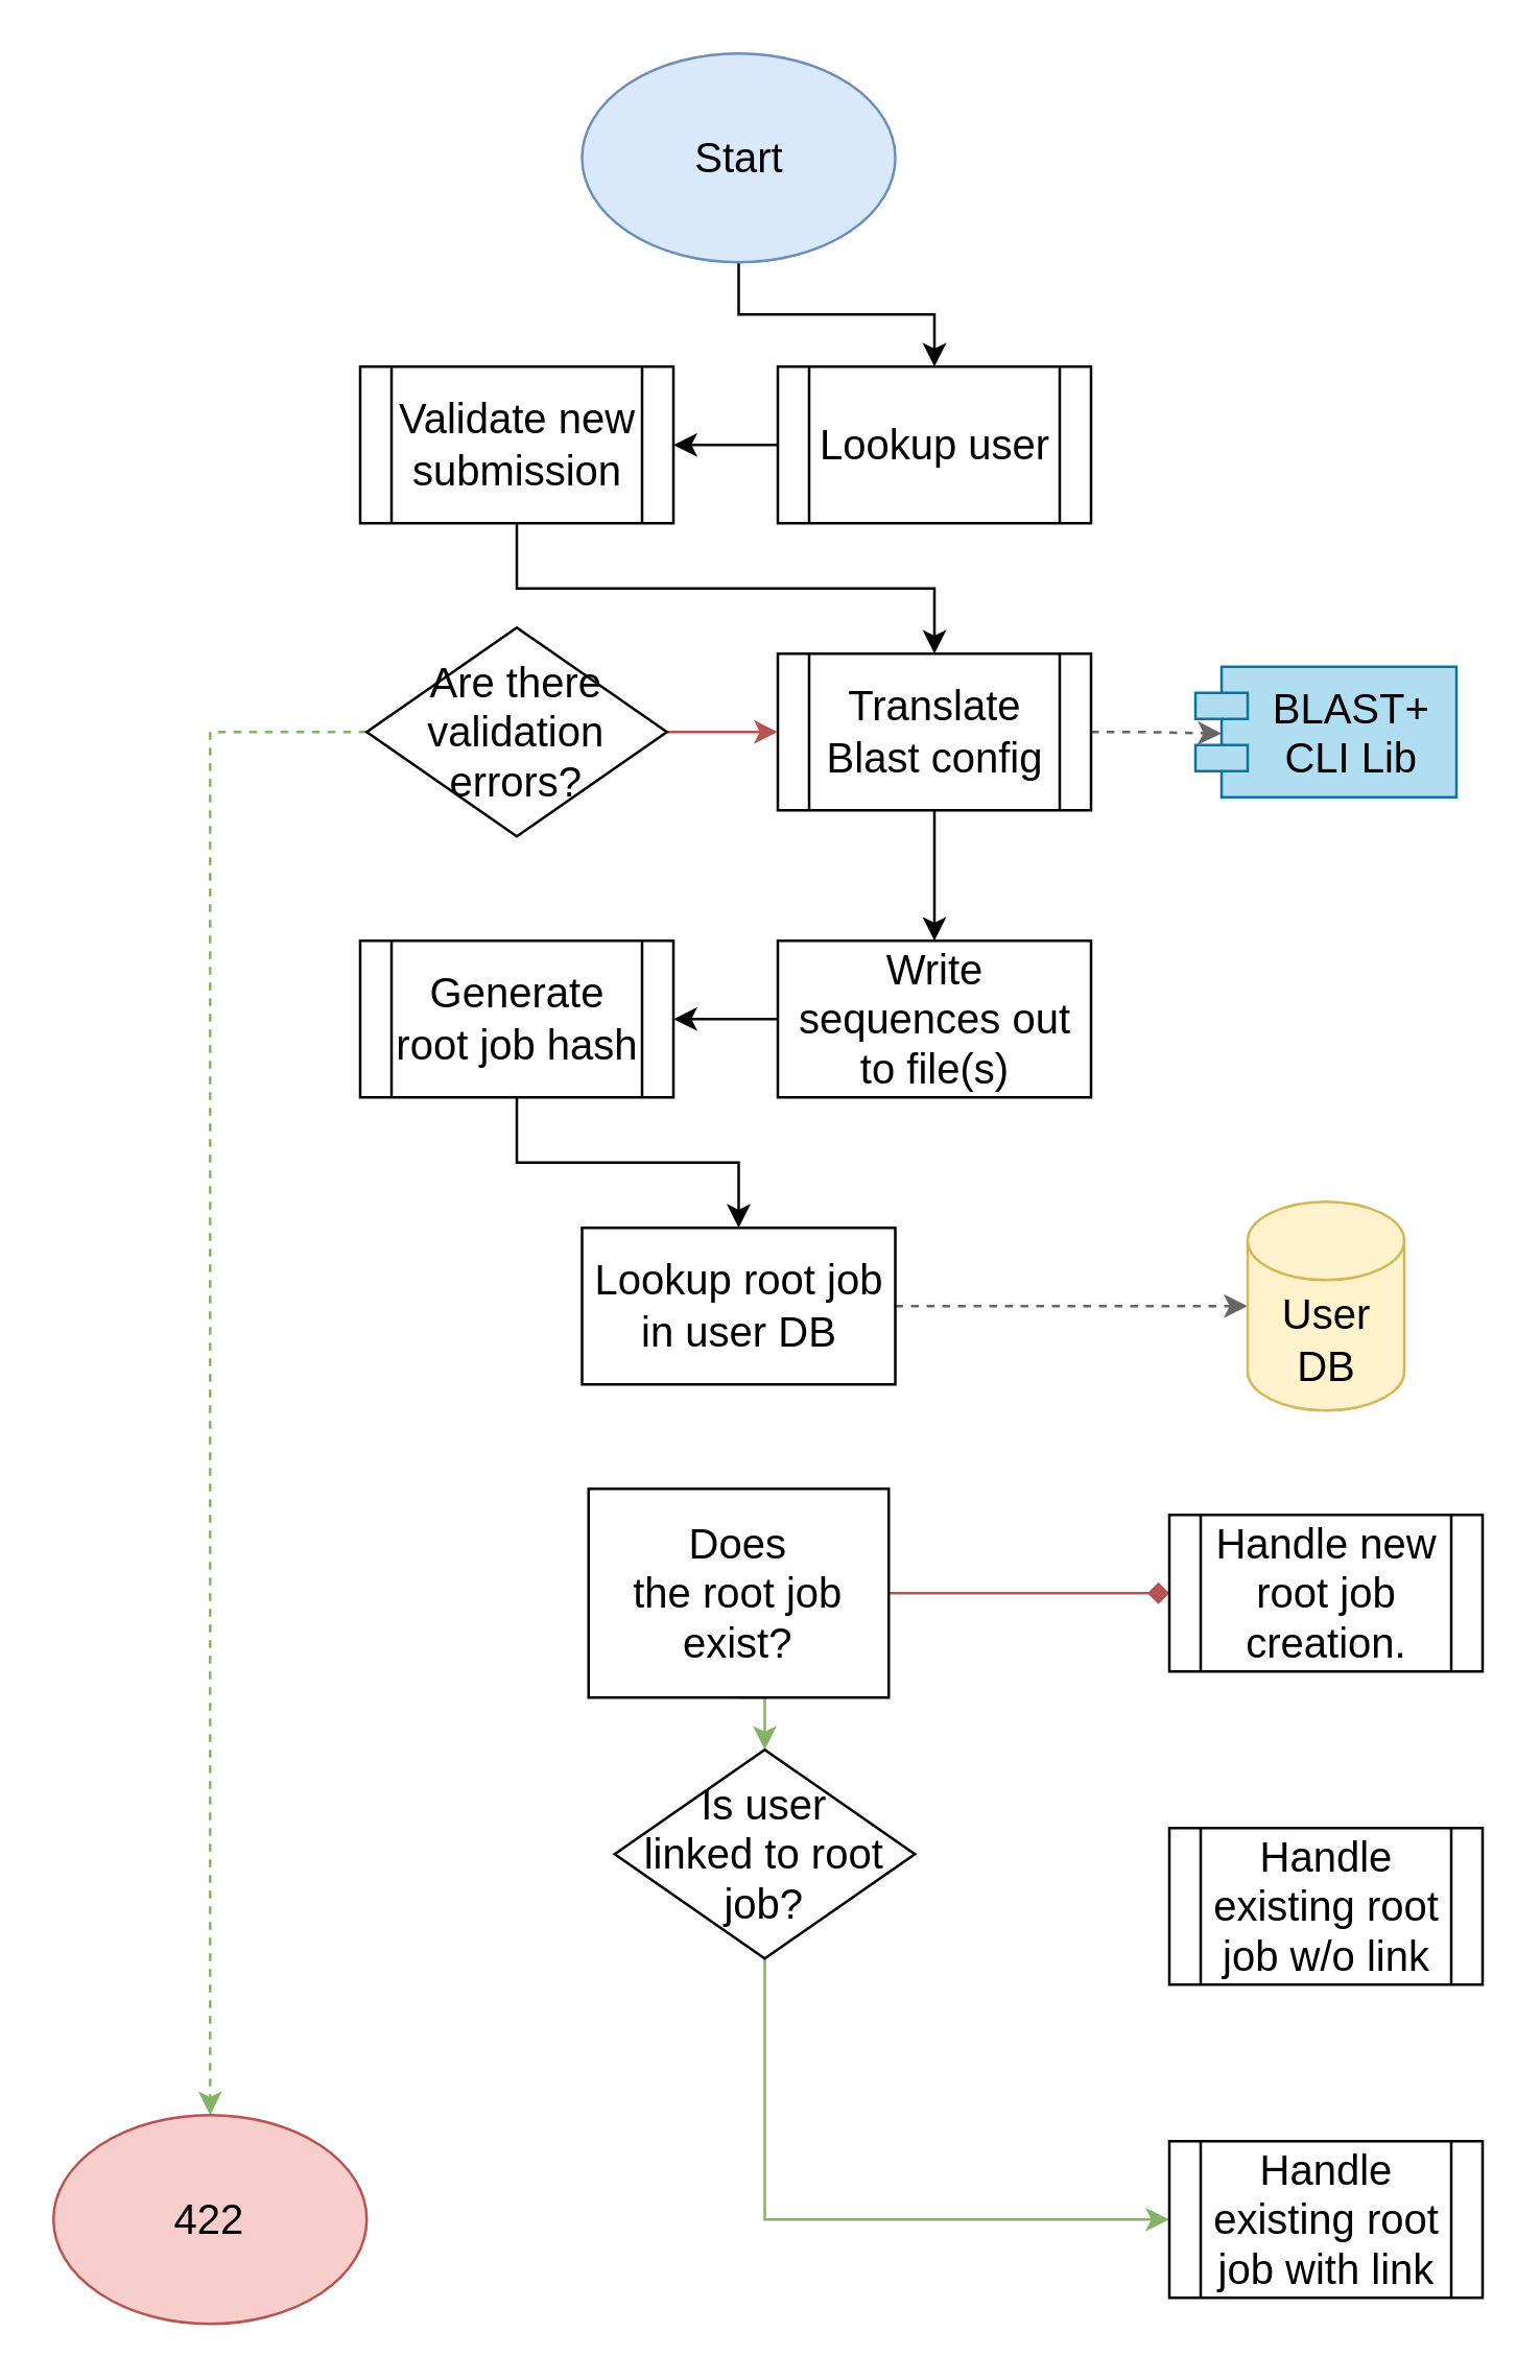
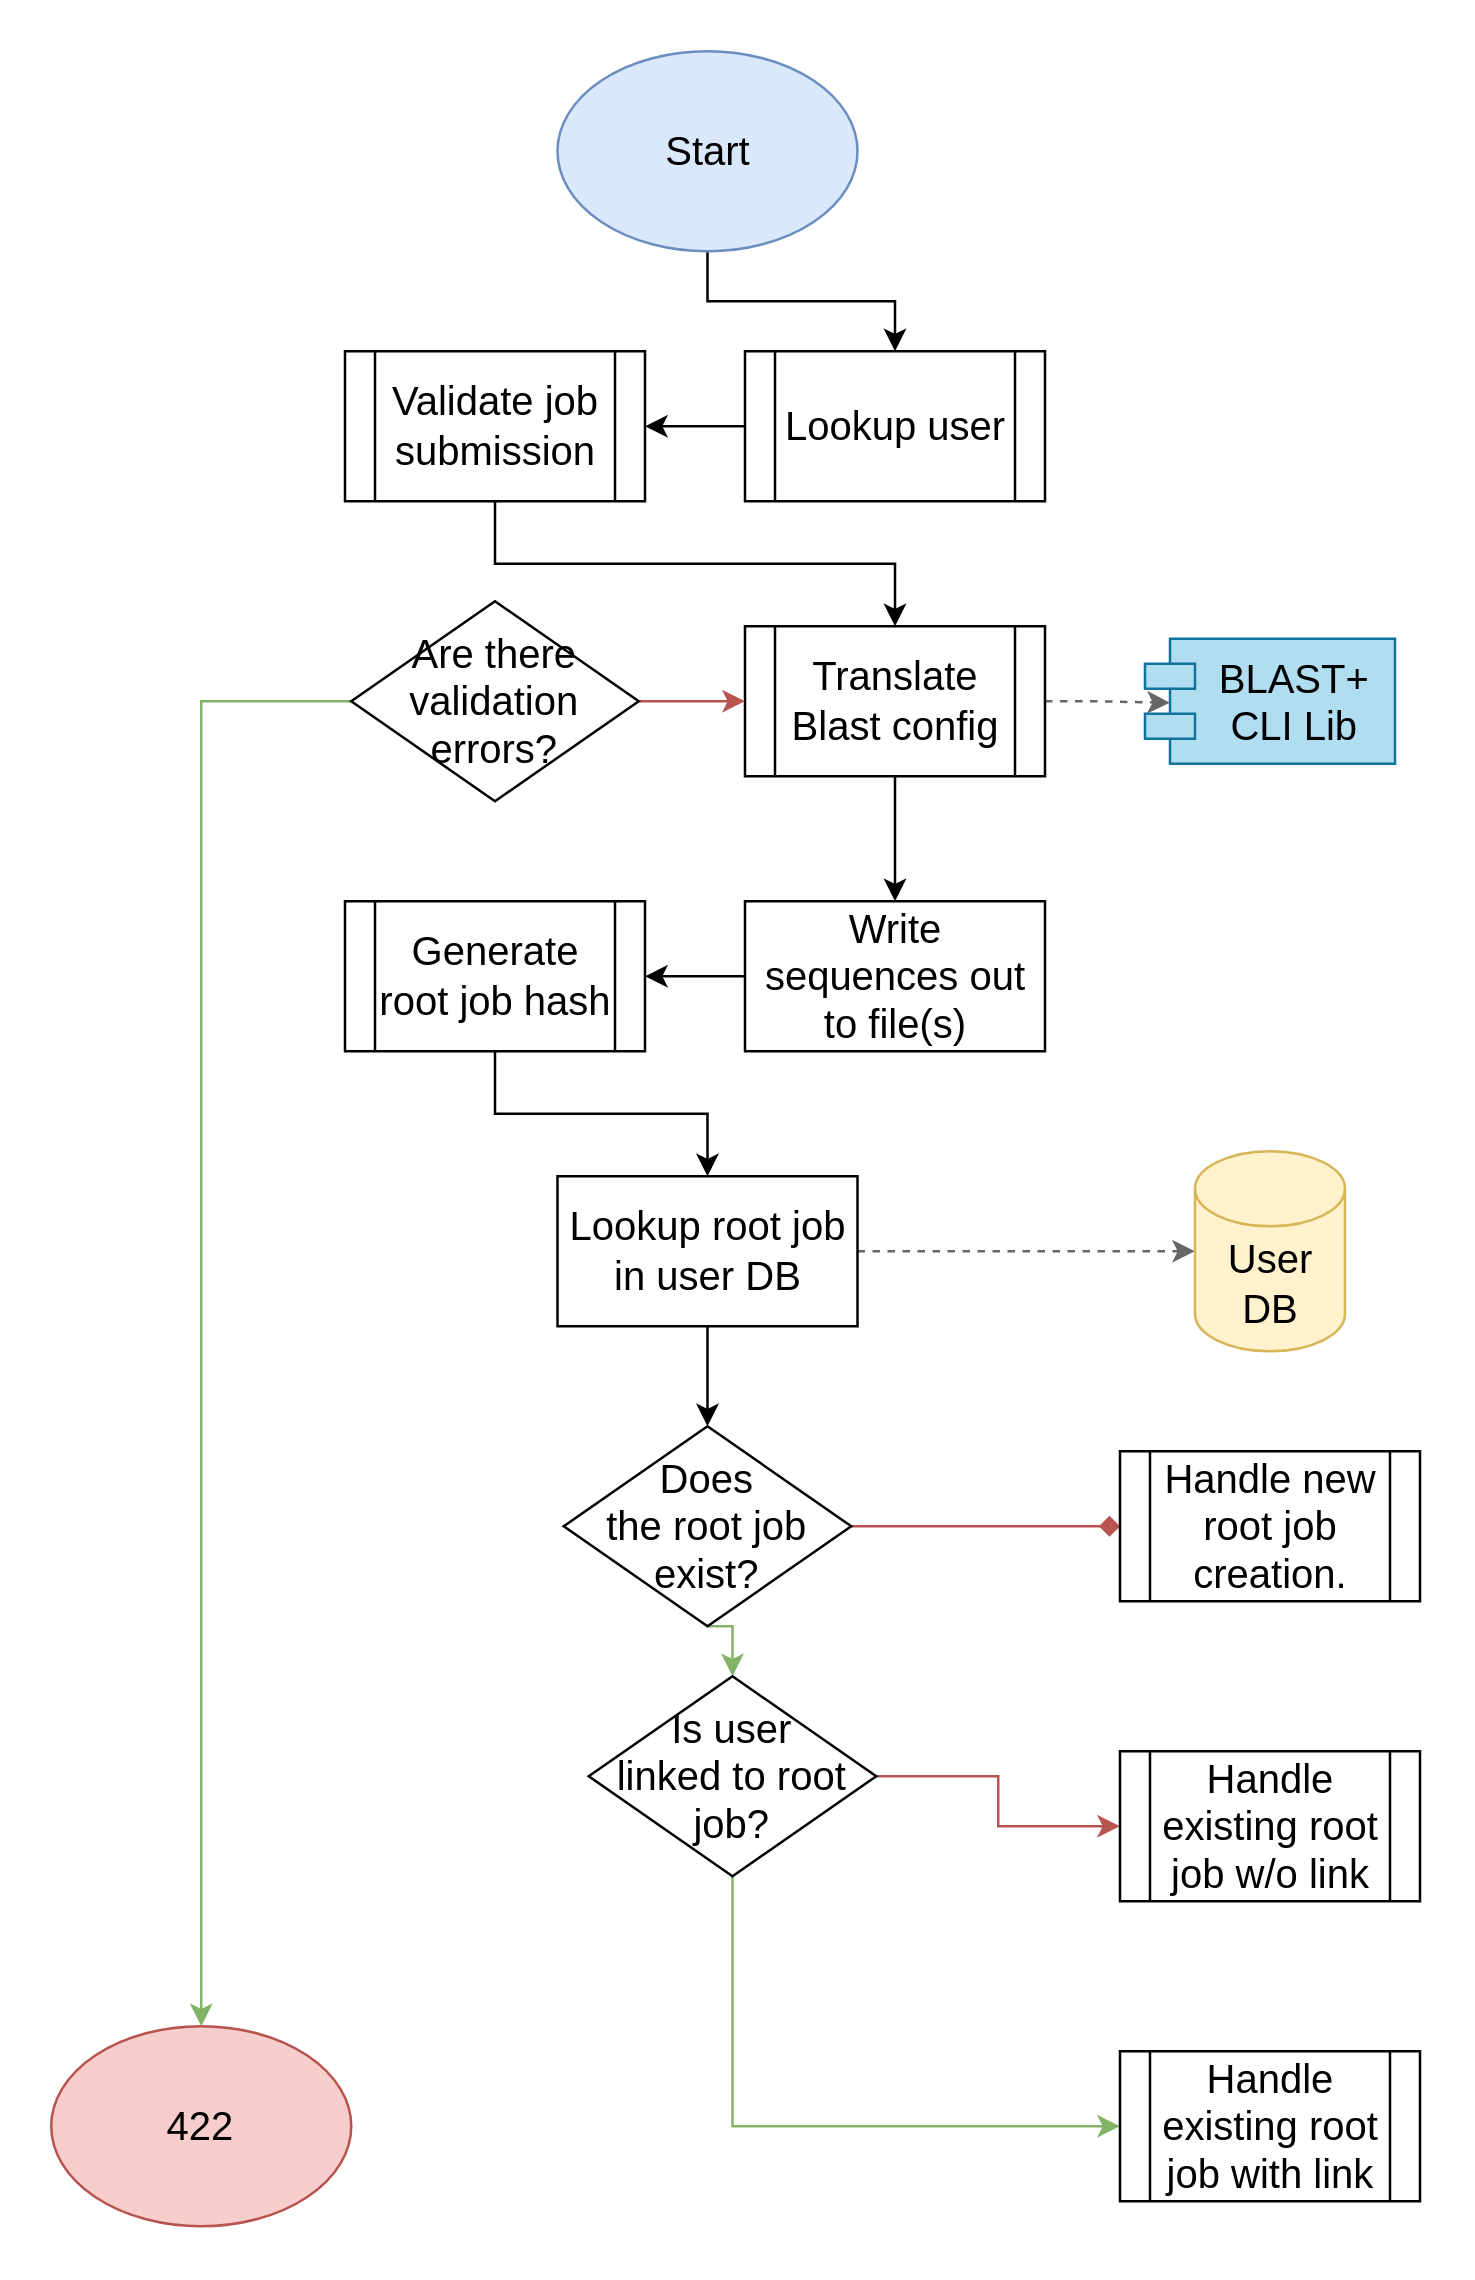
- <mxCell id="7" value="Validate new submission" style="shape=process;whiteSpace=wrap;html=1;backgroundOutline=1;fontSize=16;" vertex="1" parent="1"><mxGeometry x="137.5" y="140" width="120" height="60" as="geometry" /></mxCell>
+ <mxCell id="7" value="Validate job submission" style="shape=process;whiteSpace=wrap;html=1;backgroundOutline=1;fontSize=16;" vertex="1" parent="1"><mxGeometry x="137.5" y="140" width="120" height="60" as="geometry" /></mxCell>
- <mxCell id="20" style="edgeStyle=orthogonalEdgeStyle;rounded=0;orthogonalLoop=1;jettySize=auto;html=1;exitX=0;exitY=0.5;exitDx=0;exitDy=0;entryX=0.5;entryY=0;entryDx=0;entryDy=0;fontSize=16;fillColor=#d5e8d4;strokeColor=#82b366;dashed=1;" edge="1" parent="1" source="21" target="32"><mxGeometry relative="1" as="geometry" /></mxCell>
+ <mxCell id="20" style="edgeStyle=orthogonalEdgeStyle;rounded=0;orthogonalLoop=1;jettySize=auto;html=1;exitX=0;exitY=0.5;exitDx=0;exitDy=0;entryX=0.5;entryY=0;entryDx=0;entryDy=0;fontSize=16;fillColor=#d5e8d4;strokeColor=#82b366;" edge="1" parent="1" source="21" target="32"><mxGeometry relative="1" as="geometry" /></mxCell>
+ <mxCell id="16" style="edgeStyle=orthogonalEdgeStyle;rounded=0;orthogonalLoop=1;jettySize=auto;html=1;exitX=0.5;exitY=1;exitDx=0;exitDy=0;entryX=0.5;entryY=0;entryDx=0;entryDy=0;fontSize=16;" edge="1" parent="1" source="17" target="24"><mxGeometry relative="1" as="geometry" /></mxCell>
- <mxCell id="24" value="Does&lt;br&gt;the&amp;nbsp;root job&lt;br&gt;exist?" style="whiteSpace=wrap;html=1;fontSize=16;rounded=0;" vertex="1" parent="1"><mxGeometry x="225" y="570" width="115" height="80" as="geometry" /></mxCell>
+ <mxCell id="24" value="Does&lt;br&gt;the&amp;nbsp;root job&lt;br&gt;exist?" style="rhombus;whiteSpace=wrap;html=1;fontSize=16;" vertex="1" parent="1"><mxGeometry x="225" y="570" width="115" height="80" as="geometry" /></mxCell>
+ <mxCell id="25" style="edgeStyle=orthogonalEdgeStyle;rounded=0;orthogonalLoop=1;jettySize=auto;html=1;entryX=0;entryY=0.5;entryDx=0;entryDy=0;fontSize=16;fillColor=#f8cecc;strokeColor=#b85450;" edge="1" parent="1" source="27" target="29"><mxGeometry relative="1" as="geometry" /></mxCell>
